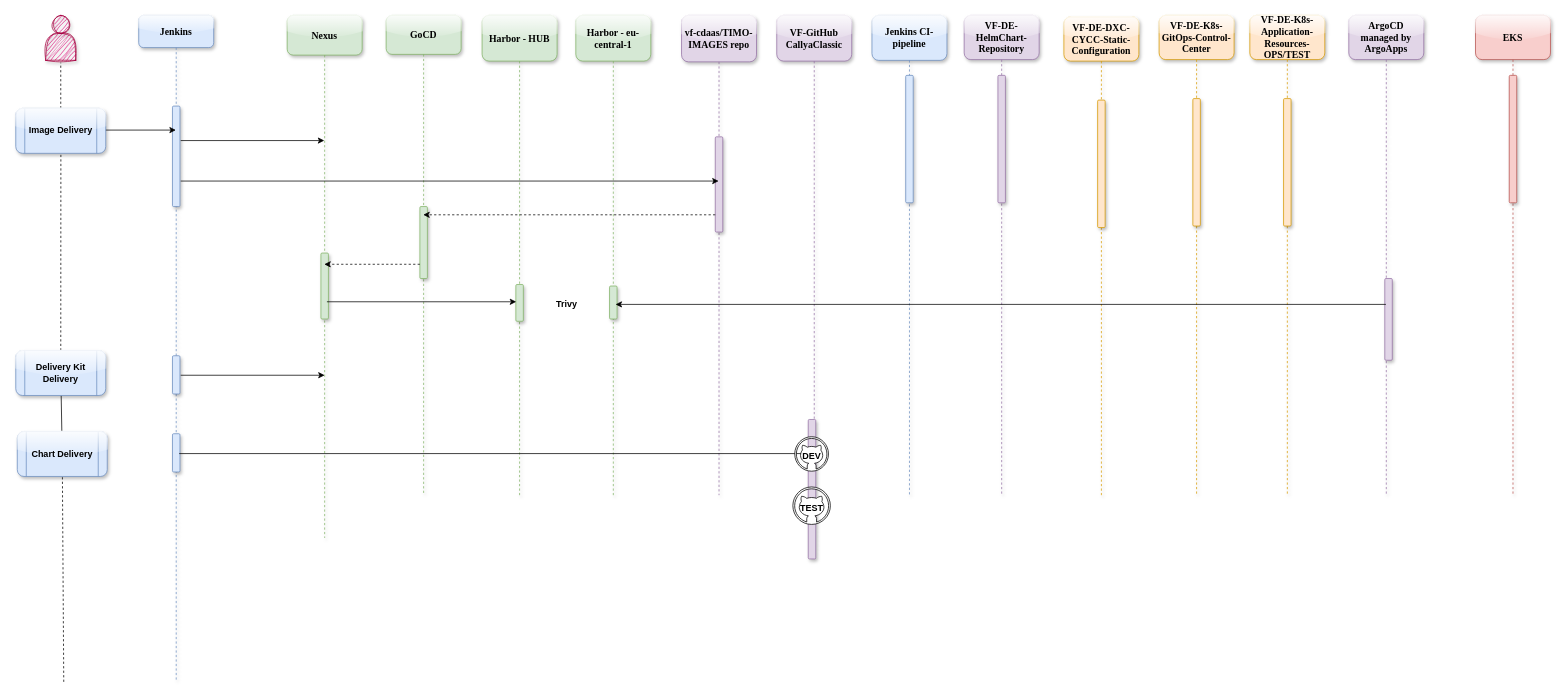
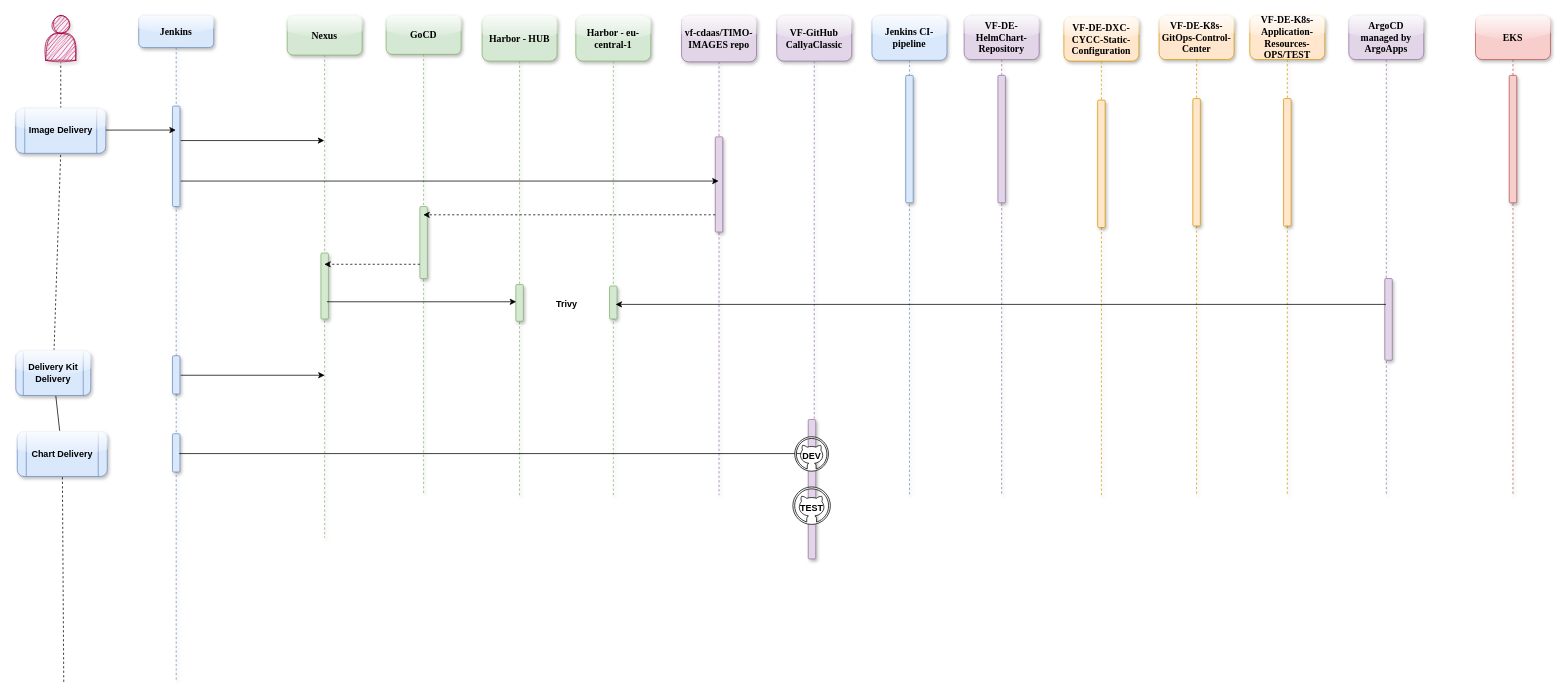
- <mxCell id="44" value="Delivery Kit Delivery" style="shape=process;whiteSpace=wrap;html=1;backgroundOutline=1;rounded=1;shadow=1;fillColor=#dae8fc;strokeColor=#6c8ebf;glass=1;fontStyle=1" vertex="1" parent="1"><mxGeometry x="20" y="467" width="120" height="60" as="geometry" /></mxCell>
+ <mxCell id="44" value="Delivery Kit Delivery" style="shape=process;whiteSpace=wrap;html=1;backgroundOutline=1;rounded=1;shadow=1;fillColor=#dae8fc;strokeColor=#6c8ebf;glass=1;fontStyle=1" vertex="1" parent="1"><mxGeometry x="20" y="467" width="100" height="60" as="geometry" /></mxCell>
